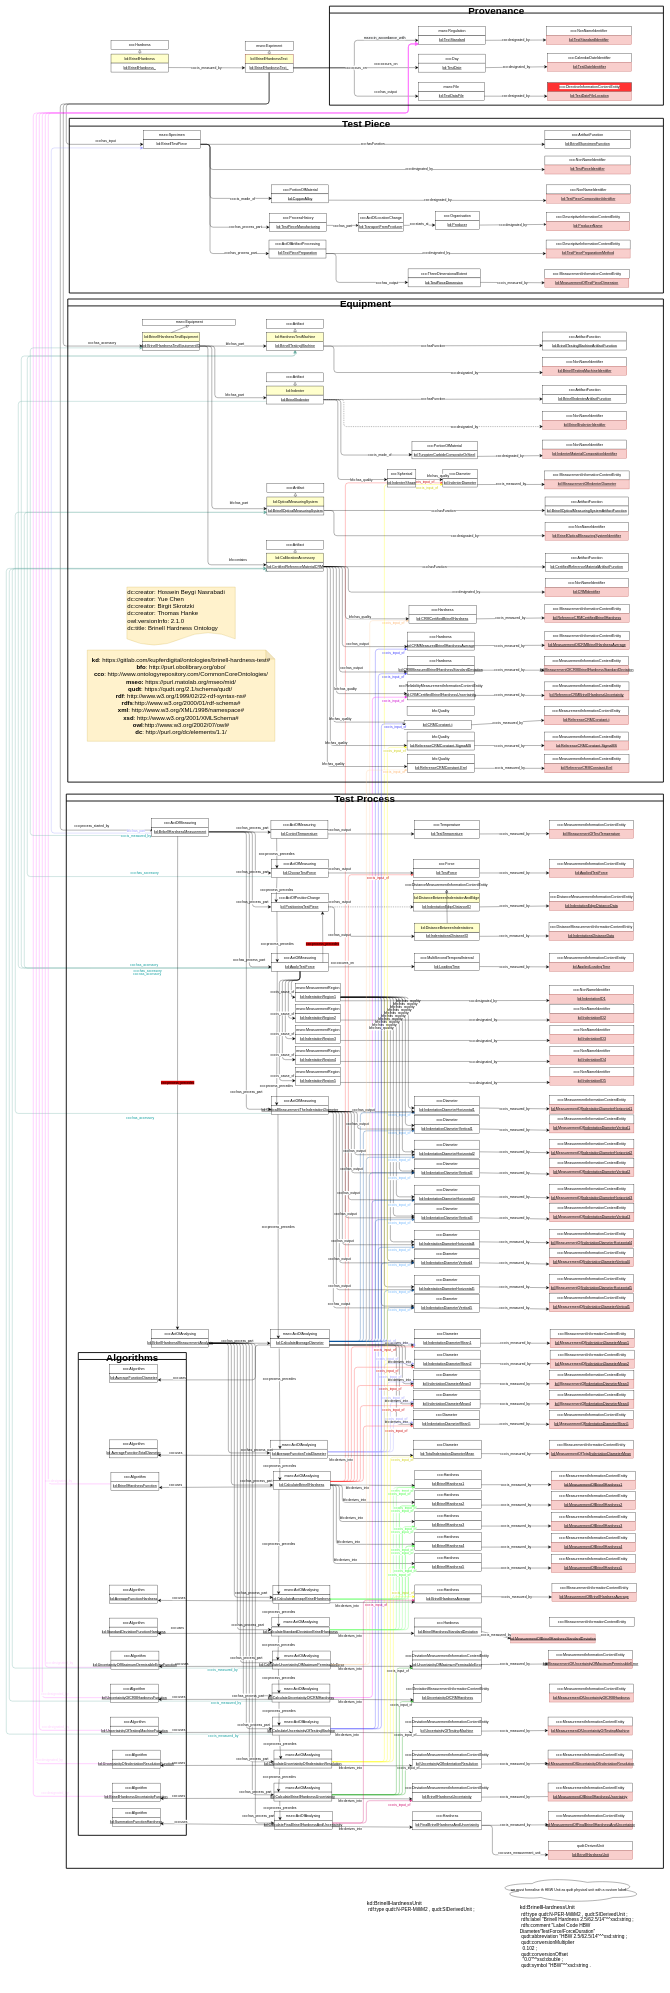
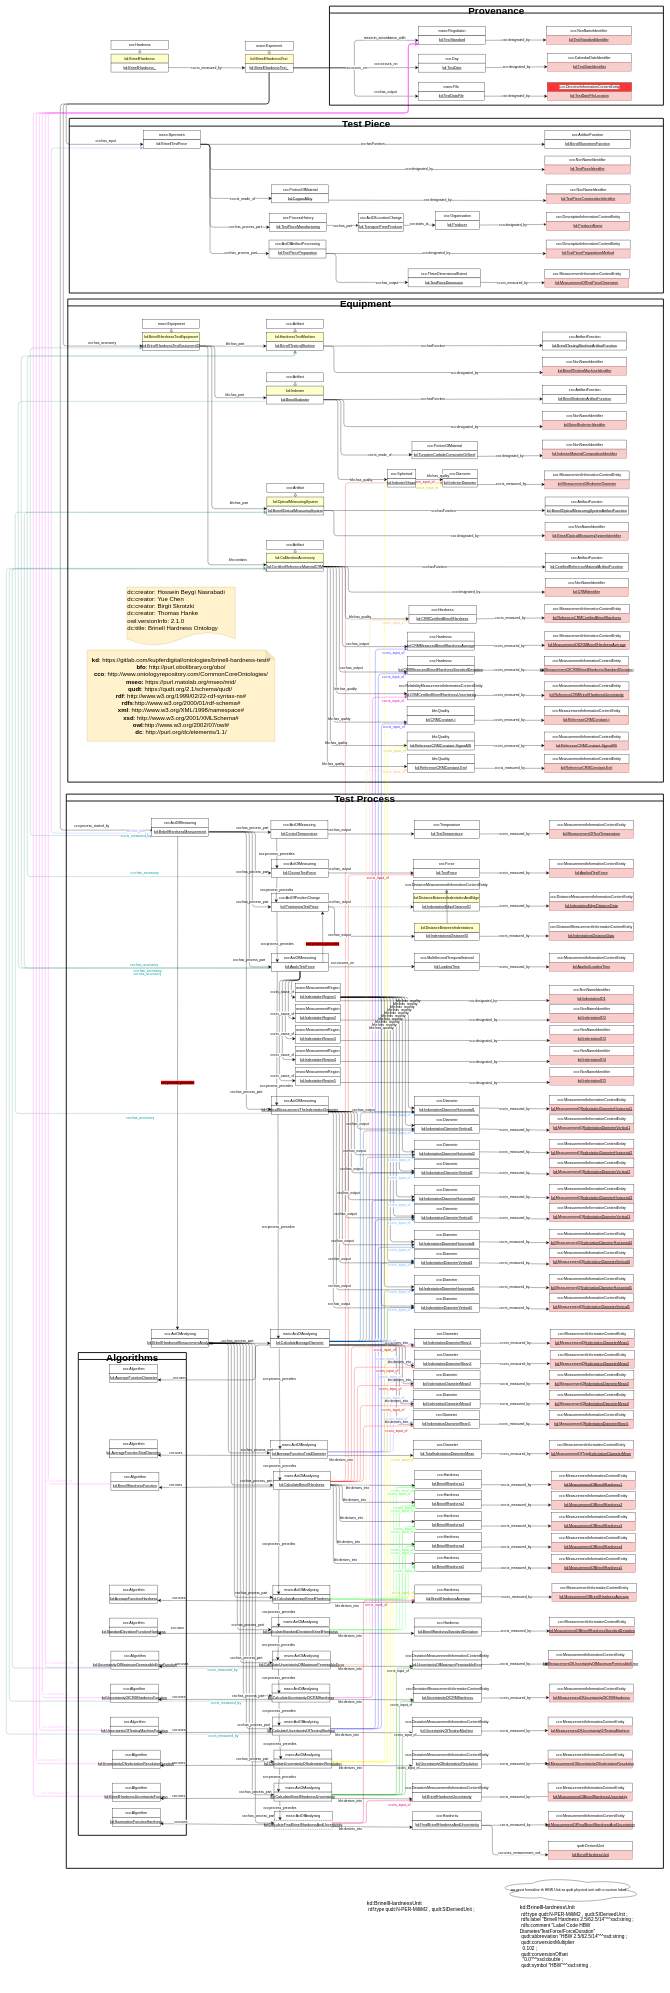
- <mxCell id="172" value="&lt;span style=&quot;&quot;&gt;mseo:Equipment&lt;/span&gt;" style="rounded=0;whiteSpace=wrap;html=1;snapToPoint=1;points=[[0.1,0],[0.2,0],[0.3,0],[0.4,0],[0.5,0],[0.6,0],[0.7,0],[0.8,0],[0.9,0],[0,0.1],[0,0.3],[0,0.5],[0,0.7],[0,0.9],[0.1,1],[0.2,1],[0.3,1],[0.4,1],[0.5,1],[0.6,1],[0.7,1],[0.8,1],[0.9,1],[1,0.1],[1,0.3],[1,0.5],[1,0.7],[1,0.9]];fontFamily=Helvetica;" parent="95" vertex="1"><mxGeometry x="250.0" y="68" width="310" height="20" as="geometry" /></mxCell>
+ <mxCell id="172" value="&lt;span style=&quot;&quot;&gt;mseo:Equipment&lt;/span&gt;" style="rounded=0;whiteSpace=wrap;html=1;snapToPoint=1;points=[[0.1,0],[0.2,0],[0.3,0],[0.4,0],[0.5,0],[0.6,0],[0.7,0],[0.8,0],[0.9,0],[0,0.1],[0,0.3],[0,0.5],[0,0.7],[0,0.9],[0.1,1],[0.2,1],[0.3,1],[0.4,1],[0.5,1],[0.6,1],[0.7,1],[0.8,1],[0.9,1],[1,0.1],[1,0.3],[1,0.5],[1,0.7],[1,0.9]];fontFamily=Helvetica;" parent="95" vertex="1"><mxGeometry x="250.0" y="68" width="190" height="30" as="geometry" /></mxCell>
- <mxCell id="121" value="&lt;span style=&quot;font-family: helvetica;&quot;&gt;cco:designated_by&lt;/span&gt;" style="endArrow=classic;html=1;exitX=1;exitY=0.5;exitDx=0;exitDy=0;entryX=0;entryY=0.7;entryDx=0;entryDy=0;endSize=8;fontFamily=Helvetica;edgeStyle=orthogonalEdgeStyle;dashed=1;" parent="95" source="116" target="119" edge="1"><mxGeometry x="0.364" width="50" height="50" relative="1" as="geometry"><mxPoint x="431.0" y="346" as="sourcePoint" /><mxPoint x="640.0" y="346" as="targetPoint" /><Array as="points"><mxPoint x="920" y="335" /><mxPoint x="920" y="425" /></Array><mxPoint as="offset" /></mxGeometry></mxCell>
+ <mxCell id="121" value="&lt;span style=&quot;font-family: helvetica;&quot;&gt;cco:designated_by&lt;/span&gt;" style="endArrow=classic;html=1;exitX=1;exitY=0.5;exitDx=0;exitDy=0;entryX=0;entryY=0.7;entryDx=0;entryDy=0;endSize=8;fontFamily=Helvetica;edgeStyle=orthogonalEdgeStyle;" parent="95" source="116" target="119" edge="1"><mxGeometry x="0.364" width="50" height="50" relative="1" as="geometry"><mxPoint x="431.0" y="346" as="sourcePoint" /><mxPoint x="640.0" y="346" as="targetPoint" /><Array as="points"><mxPoint x="920" y="335" /><mxPoint x="920" y="425" /></Array><mxPoint as="offset" /></mxGeometry></mxCell>
- <mxCell id="183" value="&lt;span style=&quot;text-decoration-line: underline;&quot;&gt;kd:CRMConstant-t&lt;/span&gt;" style="rounded=0;whiteSpace=wrap;html=1;snapToPoint=1;points=[[0.1,0],[0.2,0],[0.3,0],[0.4,0],[0.5,0],[0.6,0],[0.7,0],[0.8,0],[0.9,0],[0,0.1],[0,0.3],[0,0.5],[0,0.7],[0,0.9],[0.1,1],[0.2,1],[0.3,1],[0.4,1],[0.5,1],[0.6,1],[0.7,1],[0.8,1],[0.9,1],[1,0.1],[1,0.3],[1,0.5],[1,0.7],[1,0.9]];strokeWidth=1;strokeColor=#000000;" parent="95" vertex="1"><mxGeometry x="1120.68" y="1404" width="224" height="30" as="geometry" /></mxCell>
+ <mxCell id="183" value="&lt;span style=&quot;text-decoration-line: underline;&quot;&gt;kd:CRMConstant-t&lt;/span&gt;" style="rounded=0;whiteSpace=wrap;html=1;snapToPoint=1;points=[[0.1,0],[0.2,0],[0.3,0],[0.4,0],[0.5,0],[0.6,0],[0.7,0],[0.8,0],[0.9,0],[0,0.1],[0,0.3],[0,0.5],[0,0.7],[0,0.9],[0.1,1],[0.2,1],[0.3,1],[0.4,1],[0.5,1],[0.6,1],[0.7,1],[0.8,1],[0.9,1],[1,0.1],[1,0.3],[1,0.5],[1,0.7],[1,0.9]];strokeWidth=1;strokeColor=#000000;" parent="95" vertex="1"><mxGeometry x="1130.68" y="1389" width="224" height="30" as="geometry" /></mxCell>
- <mxCell id="579" value="&lt;span style=&quot;font-family: helvetica;&quot;&gt;&lt;font color=&quot;#33ff33&quot;&gt;cco:is_input_of&lt;/font&gt;&lt;/span&gt;" style="endArrow=none;html=1;endSize=8;fontFamily=Helvetica;exitX=0;exitY=0.5;exitDx=0;exitDy=0;entryX=1;entryY=0.3;entryDx=0;entryDy=0;strokeColor=#66FF66;startArrow=classic;startFill=1;endFill=0;edgeStyle=orthogonalEdgeStyle;" parent="203" source="564" target="278" edge="1"><mxGeometry x="-0.811" y="-30" width="50" height="50" relative="1" as="geometry"><mxPoint x="1171.62" y="2586.18" as="sourcePoint" /><mxPoint x="888.62" y="2692.82" as="targetPoint" /><mxPoint as="offset" /><Array as="points"><mxPoint x="1140" y="2576" /><mxPoint x="1140" y="2785" /></Array></mxGeometry></mxCell>
- <mxCell id="330" value="&lt;u&gt;&lt;font style=&quot;letter-spacing: 0px ; font-family: &amp;#34;helvetica&amp;#34; ; direction: ltr ; line-height: 19.2px ; opacity: 1&quot;&gt;kd:MeasurementOfBrinellHardnessStandardDeviation&lt;/font&gt;&lt;/u&gt;" style="rounded=0;whiteSpace=wrap;html=1;snapToPoint=1;points=[[0.1,0],[0.2,0],[0.3,0],[0.4,0],[0.5,0],[0.6,0],[0.7,0],[0.8,0],[0.9,0],[0,0.1],[0,0.3],[0,0.5],[0,0.7],[0,0.9],[0.1,1],[0.2,1],[0.3,1],[0.4,1],[0.5,1],[0.6,1],[0.7,1],[0.8,1],[0.9,1],[1,0.1],[1,0.3],[1,0.5],[1,0.7],[1,0.9]];fontFamily=Helvetica;fontStyle=4;fillColor=#f8cecc;strokeColor=#b85450;" parent="203" vertex="1"><mxGeometry x="1481.5" y="2799" width="280.91" height="30" as="geometry" /></mxCell>
+ <mxCell id="330" value="&lt;u&gt;&lt;font style=&quot;letter-spacing: 0px ; font-family: &amp;#34;helvetica&amp;#34; ; direction: ltr ; line-height: 19.2px ; opacity: 1&quot;&gt;kd:MeasurementOfBrinellHardnessStandardDeviation&lt;/font&gt;&lt;/u&gt;" style="rounded=0;whiteSpace=wrap;html=1;snapToPoint=1;points=[[0.1,0],[0.2,0],[0.3,0],[0.4,0],[0.5,0],[0.6,0],[0.7,0],[0.8,0],[0.9,0],[0,0.1],[0,0.3],[0,0.5],[0,0.7],[0,0.9],[0.1,1],[0.2,1],[0.3,1],[0.4,1],[0.5,1],[0.6,1],[0.7,1],[0.8,1],[0.9,1],[1,0.1],[1,0.3],[1,0.5],[1,0.7],[1,0.9]];fontFamily=Helvetica;fontStyle=4;fillColor=#f8cecc;strokeColor=#b85450;" parent="203" vertex="1"><mxGeometry x="1611.5" y="2774" width="280.91" height="30" as="geometry" /></mxCell>
+ <mxCell id="359" value="&lt;font&gt;cco:is_measured_by&lt;/font&gt;" style="endArrow=classic;html=1;exitX=1;exitY=0.5;exitDx=0;exitDy=0;endSize=8;fontFamily=Helvetica;rounded=1;entryX=0;entryY=0.5;entryDx=0;entryDy=0;" parent="203" source="356" target="358" edge="1"><mxGeometry width="50" height="50" relative="1" as="geometry"><mxPoint x="1294.62" y="3011.09" as="sourcePoint" /><mxPoint x="1440.41" y="3020.82" as="targetPoint" /></mxGeometry></mxCell>
- <mxCell id="581" value="&lt;u style=&quot;font-family: &amp;quot;helvetica&amp;quot;&quot;&gt;kd:CalculateFinalBrinellHardnessAndUncertainity&lt;/u&gt;" style="rounded=0;whiteSpace=wrap;html=1;snapToPoint=1;points=[[0.1,0],[0.2,0],[0.3,0],[0.4,0],[0.5,0],[0.6,0],[0.7,0],[0.8,0],[0.9,0],[0,0.1],[0,0.3],[0,0.5],[0,0.7],[0,0.9],[0.1,1],[0.2,1],[0.3,1],[0.4,1],[0.5,1],[0.6,1],[0.7,1],[0.8,1],[0.9,1],[1,0.1],[1,0.3],[1,0.5],[1,0.7],[1,0.9]];strokeWidth=1;strokeColor=#000000;" vertex="1" parent="203"><mxGeometry x="693.12" y="3420.0" width="193" height="30" as="geometry" /></mxCell>
+ <mxCell id="581" value="&lt;u style=&quot;font-family: &amp;quot;helvetica&amp;quot;&quot;&gt;kd:CalculateFinalBrinellHardnessAndUncertainity&lt;/u&gt;" style="rounded=0;whiteSpace=wrap;html=1;snapToPoint=1;points=[[0.1,0],[0.2,0],[0.3,0],[0.4,0],[0.5,0],[0.6,0],[0.7,0],[0.8,0],[0.9,0],[0,0.1],[0,0.3],[0,0.5],[0,0.7],[0,0.9],[0.1,1],[0.2,1],[0.3,1],[0.4,1],[0.5,1],[0.6,1],[0.7,1],[0.8,1],[0.9,1],[1,0.1],[1,0.3],[1,0.5],[1,0.7],[1,0.9]];strokeWidth=1;strokeColor=#000000;dashed=1;" vertex="1" parent="203"><mxGeometry x="693.12" y="3420.0" width="193" height="30" as="geometry" /></mxCell>
